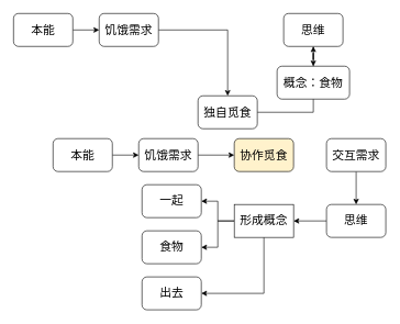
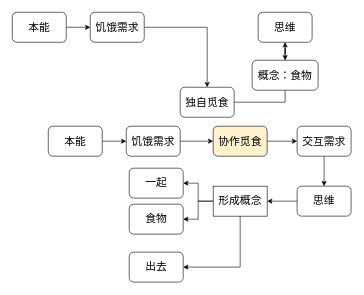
+ <mxCell id="15" value="" style="edgeStyle=orthogonalEdgeStyle;rounded=0;orthogonalLoop=1;jettySize=auto;html=1;" edge="1" parent="1" source="16" target="18"><mxGeometry relative="1" as="geometry" /></mxCell>
- <mxCell id="26" value="食物" style="rounded=1;whiteSpace=wrap;html=1;fontSize=18;" vertex="1" parent="1"><mxGeometry x="215" y="350" width="90" height="50" as="geometry" /></mxCell>
+ <mxCell id="26" value="食物" style="rounded=1;whiteSpace=wrap;html=1;fontSize=18;" vertex="1" parent="1"><mxGeometry x="215" y="340" width="90" height="50" as="geometry" /></mxCell>
